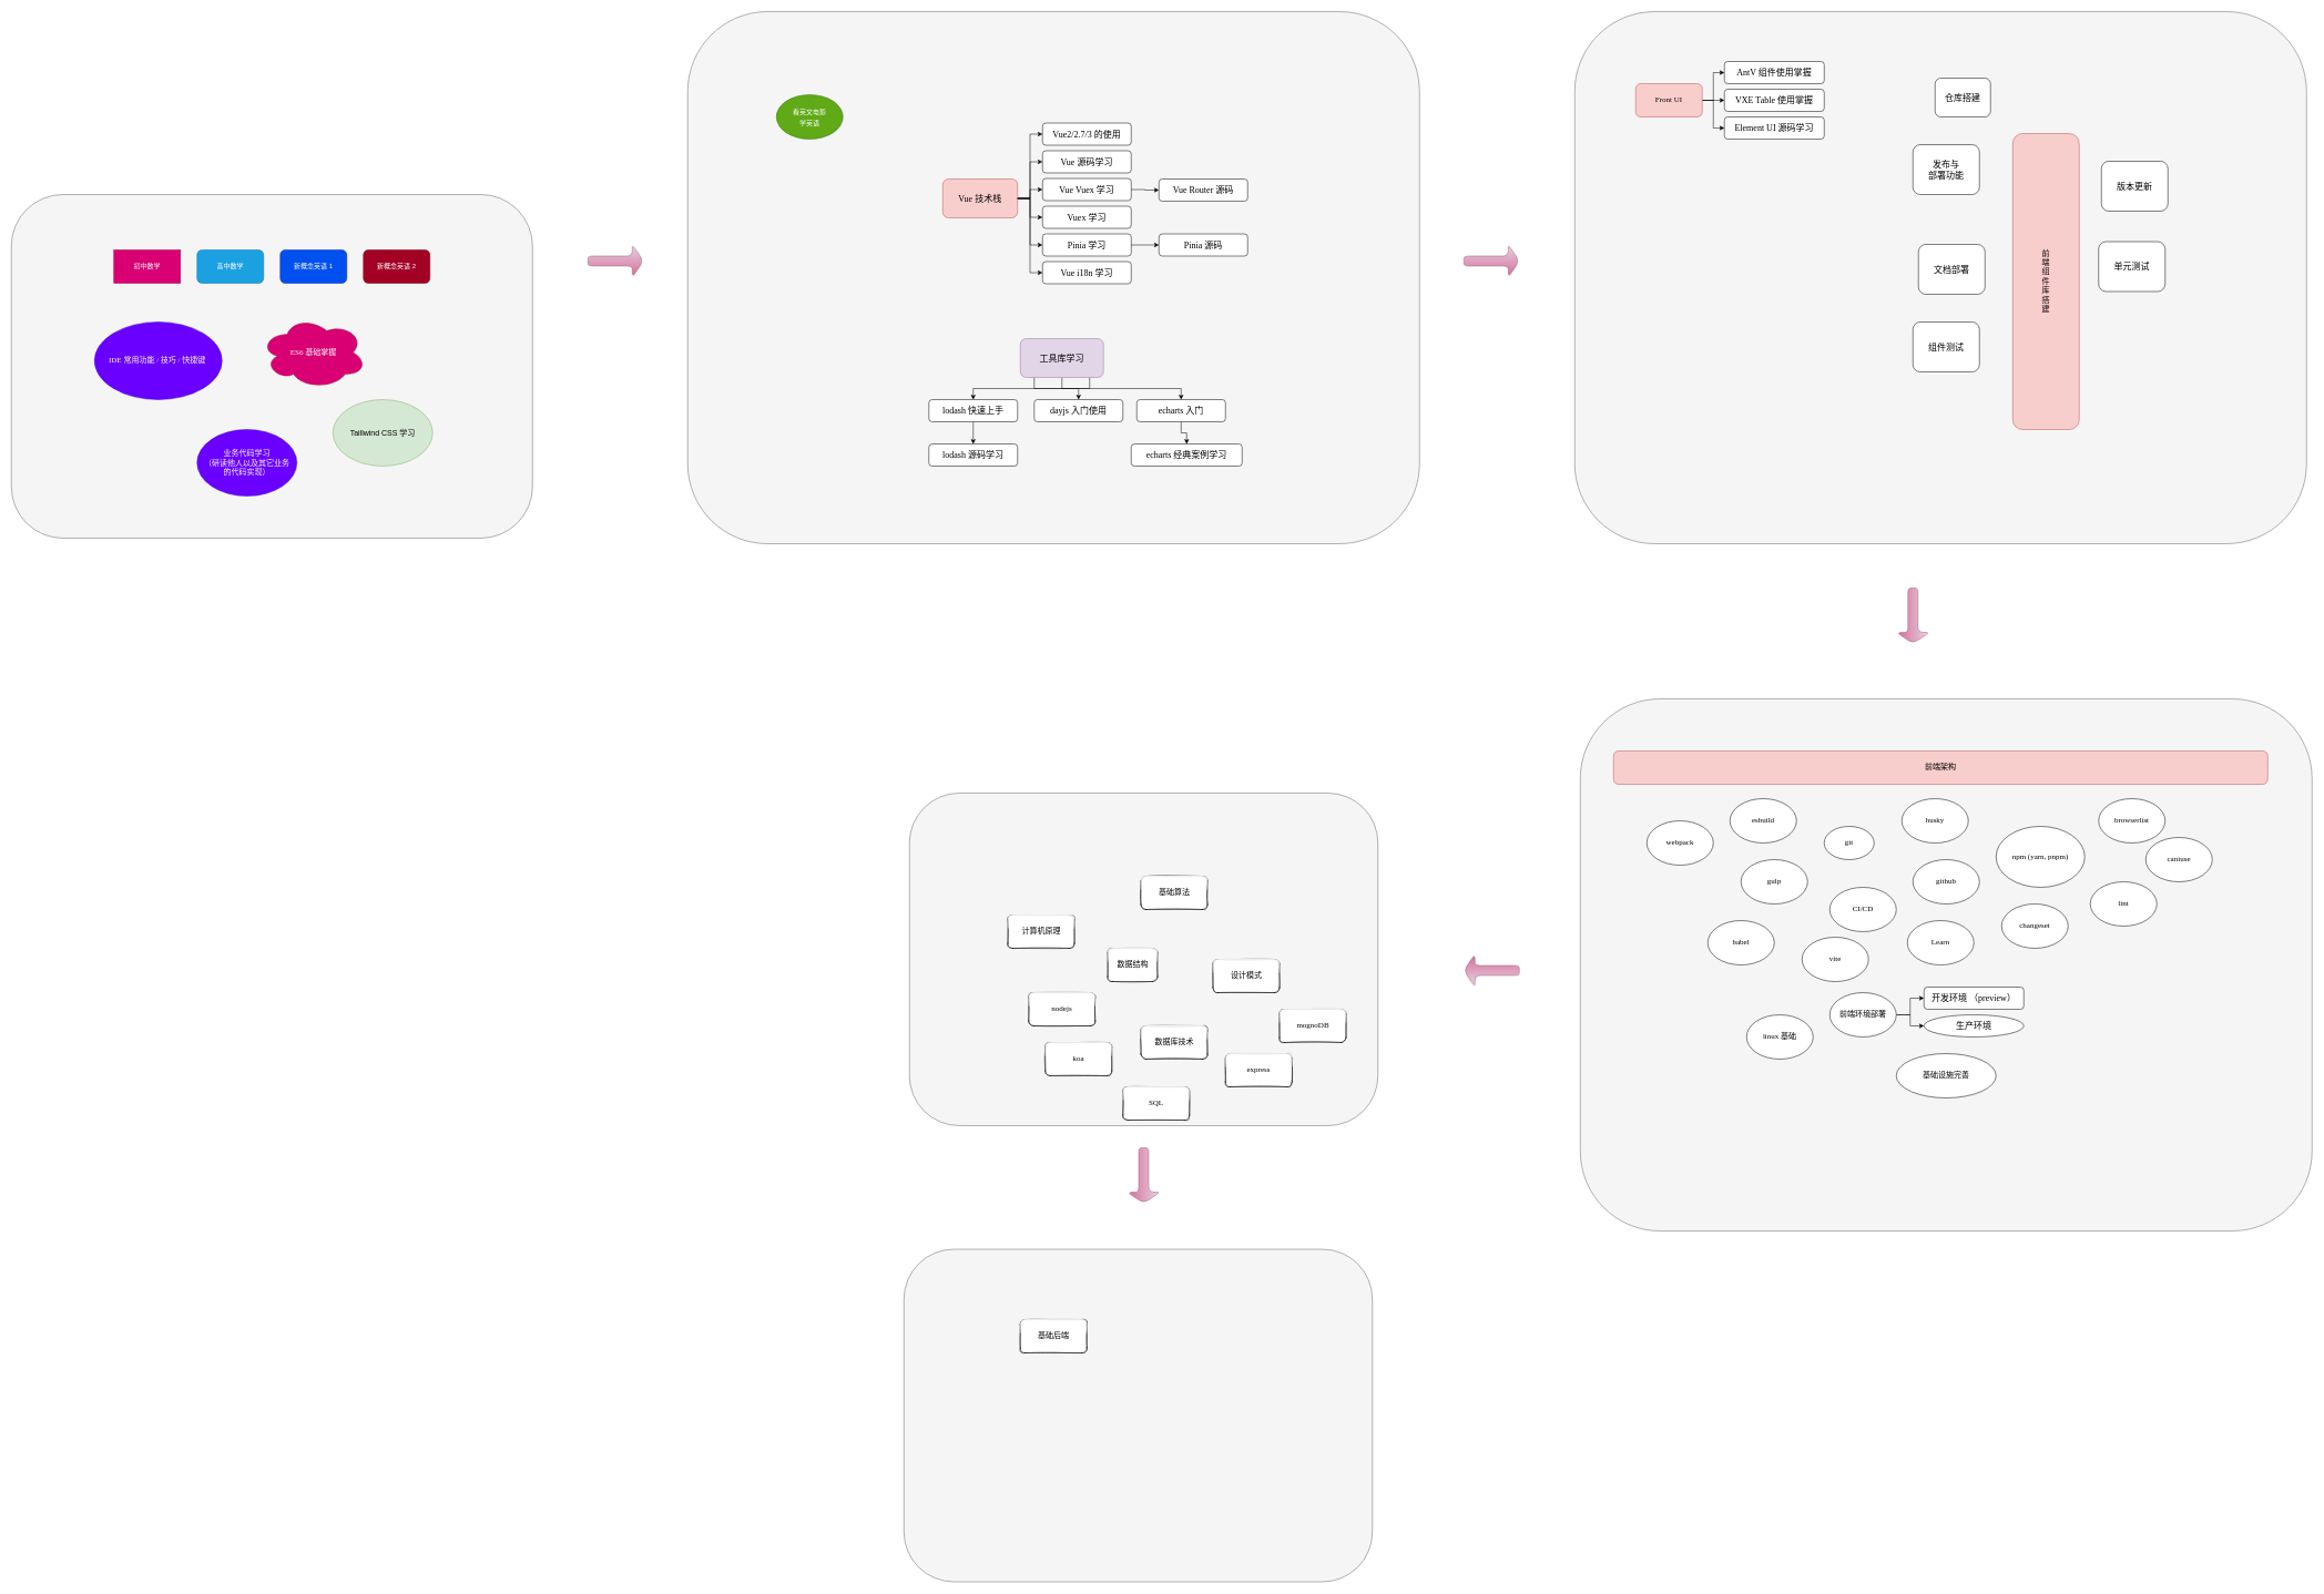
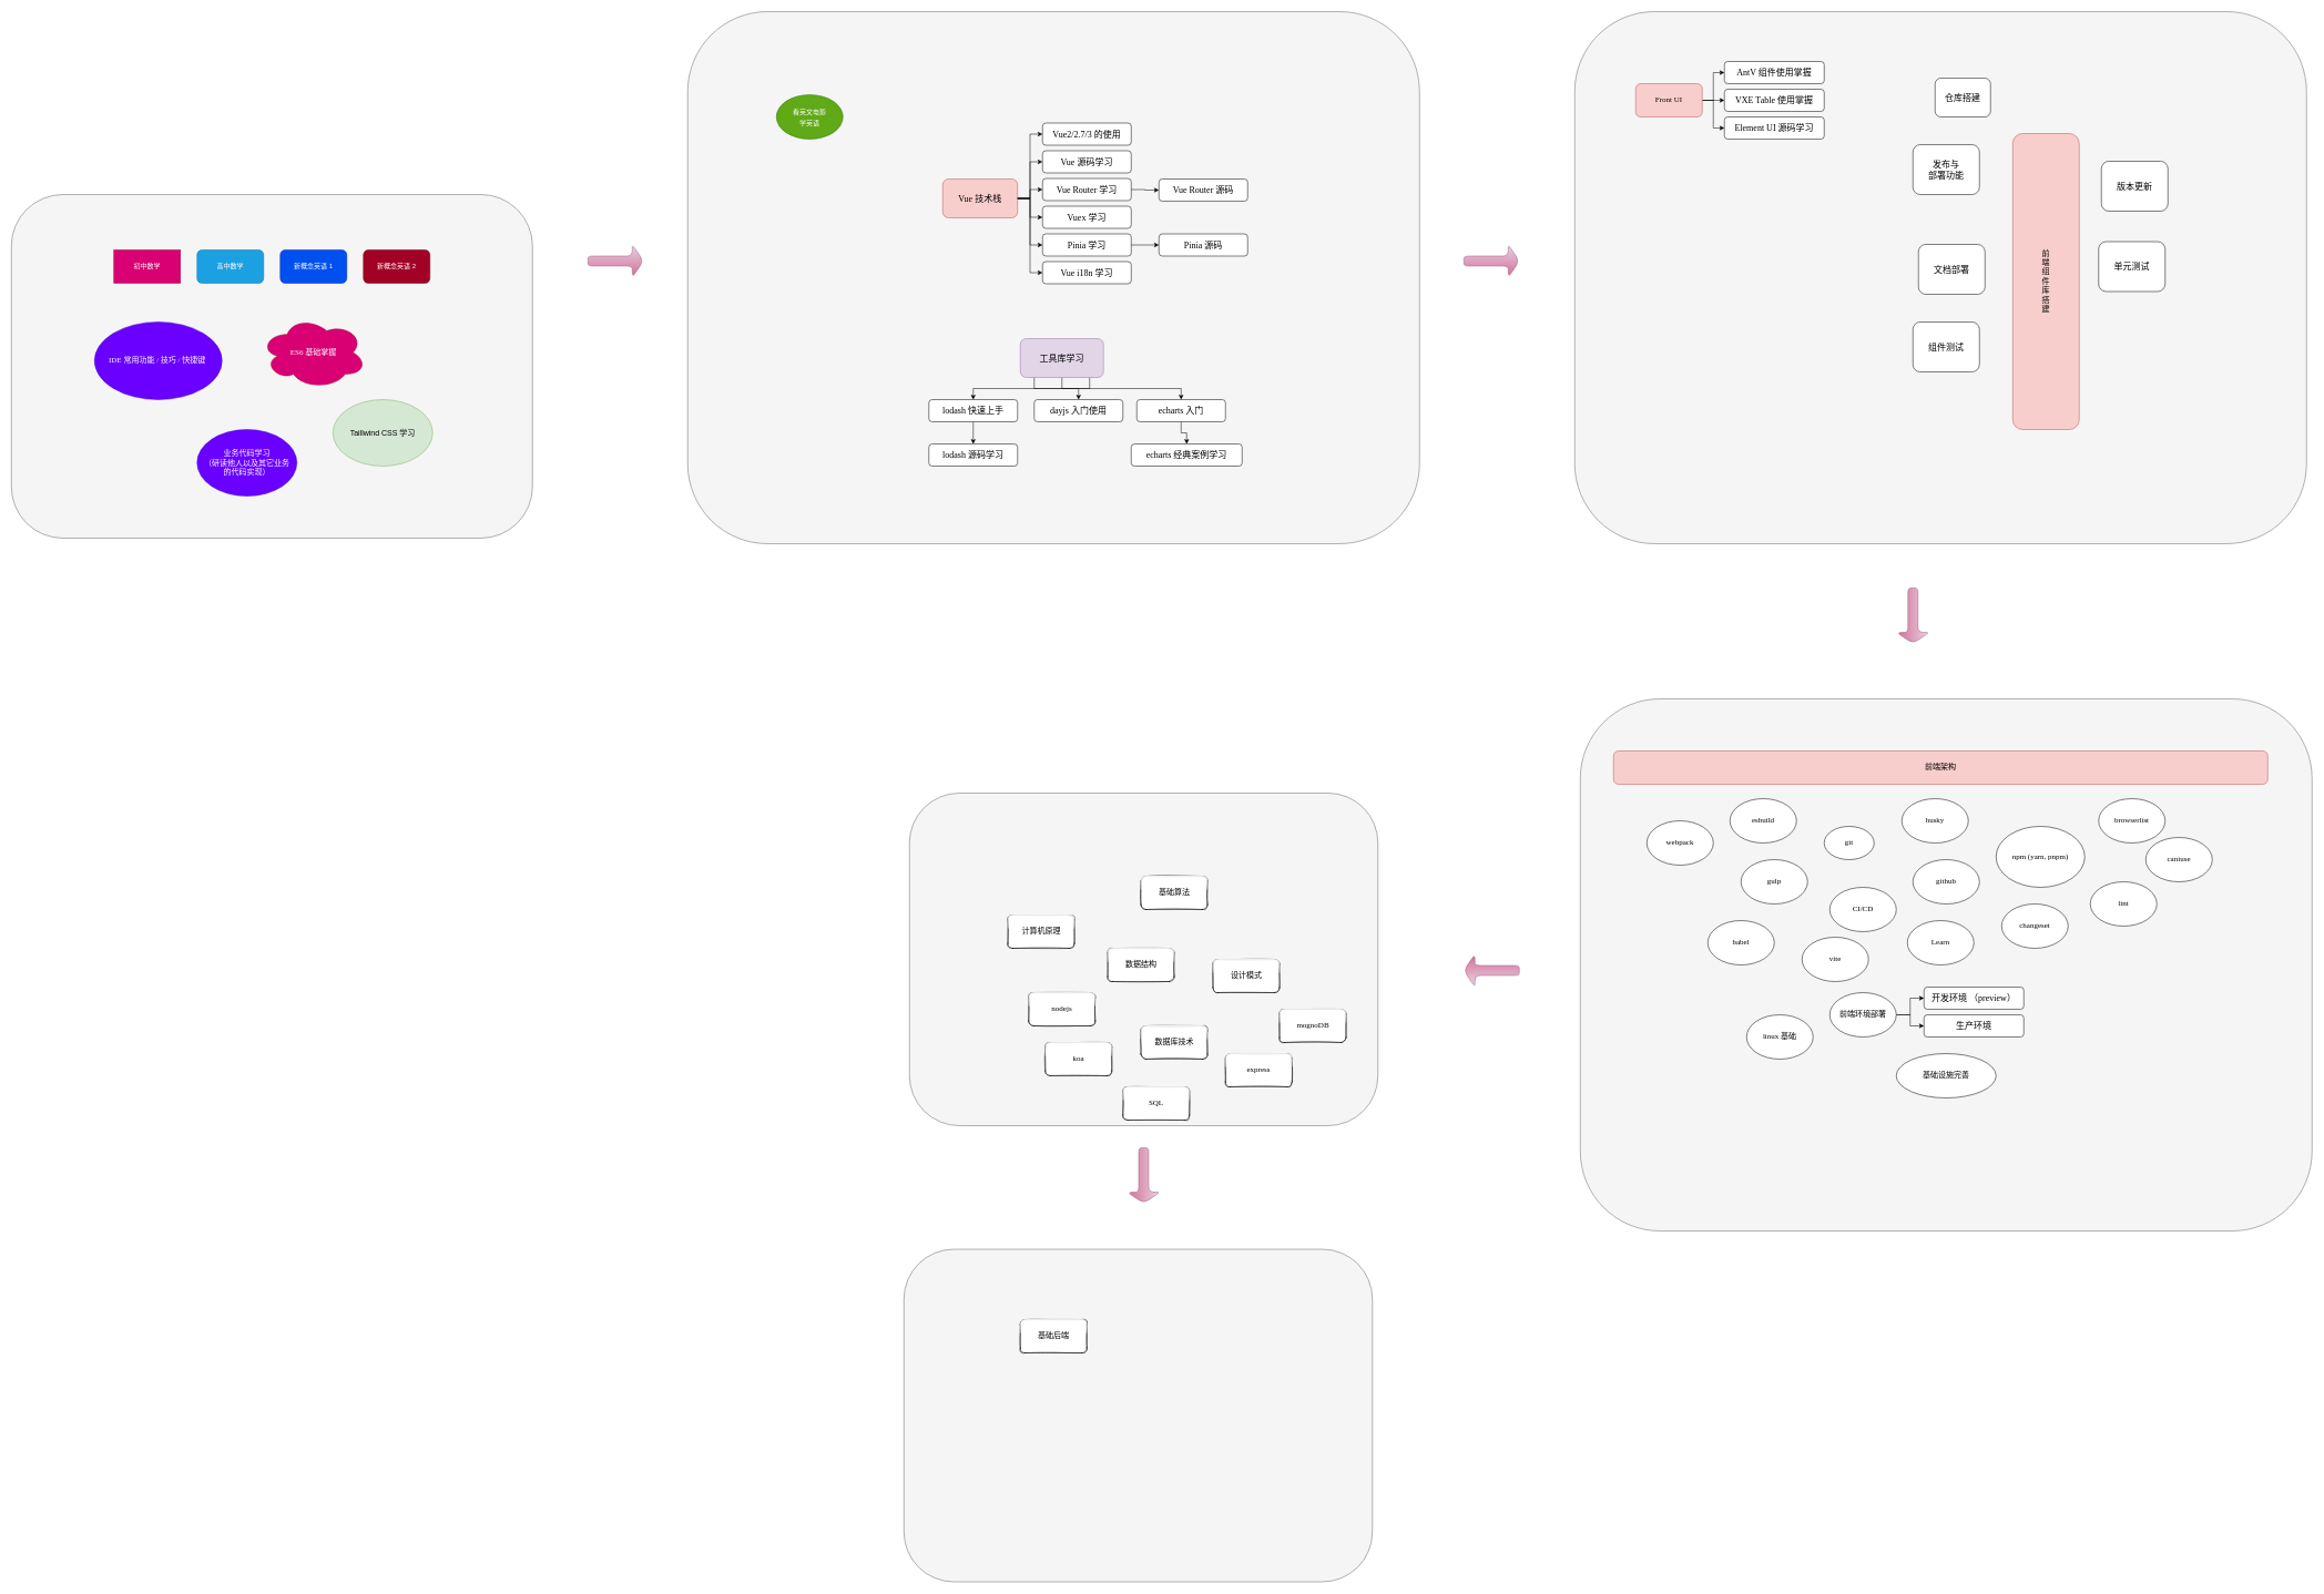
- <mxCell id="13" value="Vue Vuex 学习" style="whiteSpace=wrap;html=1;fontSize=16;fontFamily=Tahoma;rounded=1;shadow=0;glass=0;sketch=0;" parent="9" vertex="1"><mxGeometry x="180" y="100" width="160" height="40" as="geometry" /></mxCell>
+ <mxCell id="13" value="Vue Router 学习" style="whiteSpace=wrap;html=1;fontSize=16;fontFamily=Tahoma;rounded=1;shadow=0;glass=0;sketch=0;" parent="9" vertex="1"><mxGeometry x="180" y="100" width="160" height="40" as="geometry" /></mxCell>
- <mxCell id="86" value="数据结构" style="rounded=1;whiteSpace=wrap;html=1;shadow=0;glass=1;sketch=1;fontFamily=Tahoma;fontSize=14;" parent="1" vertex="1"><mxGeometry x="1997.5" y="1710" width="90" height="60" as="geometry" /></mxCell>
+ <mxCell id="86" value="数据结构" style="rounded=1;whiteSpace=wrap;html=1;shadow=0;glass=1;sketch=1;fontFamily=Tahoma;fontSize=14;" parent="1" vertex="1"><mxGeometry x="1997.5" y="1710" width="120" height="60" as="geometry" /></mxCell>
- <mxCell id="81" value="生产环境" style="ellipse;whiteSpace=wrap;html=1;fontSize=16;fontFamily=Tahoma;shadow=0;glass=0;sketch=0;" parent="1" vertex="1"><mxGeometry x="3470" y="1830" width="180" height="40" as="geometry" /></mxCell>
+ <mxCell id="81" value="生产环境" style="whiteSpace=wrap;html=1;fontSize=16;fontFamily=Tahoma;rounded=1;shadow=0;glass=0;sketch=0;" parent="1" vertex="1"><mxGeometry x="3470" y="1830" width="180" height="40" as="geometry" /></mxCell>
